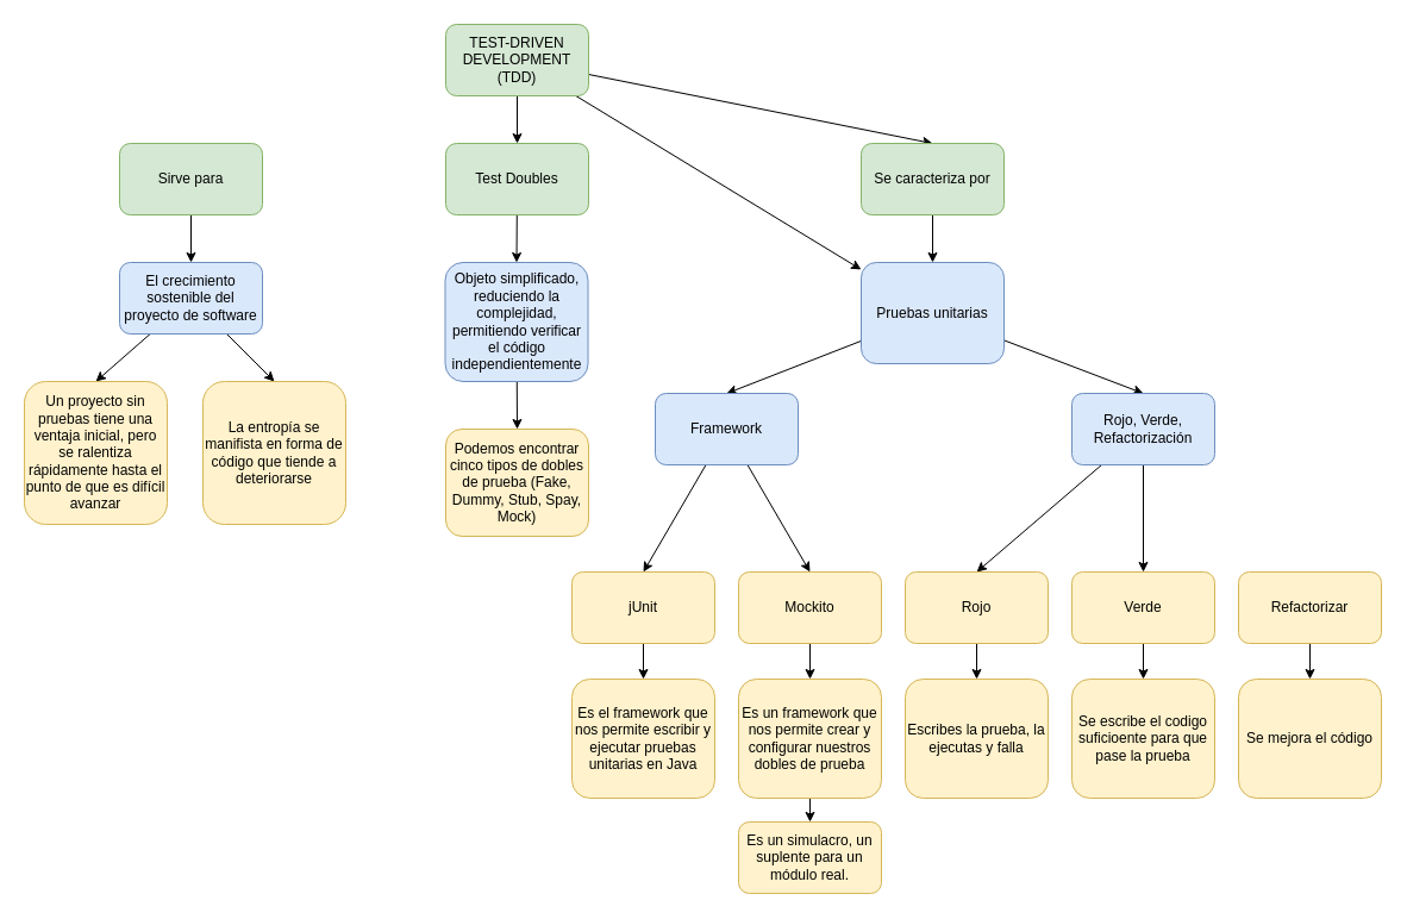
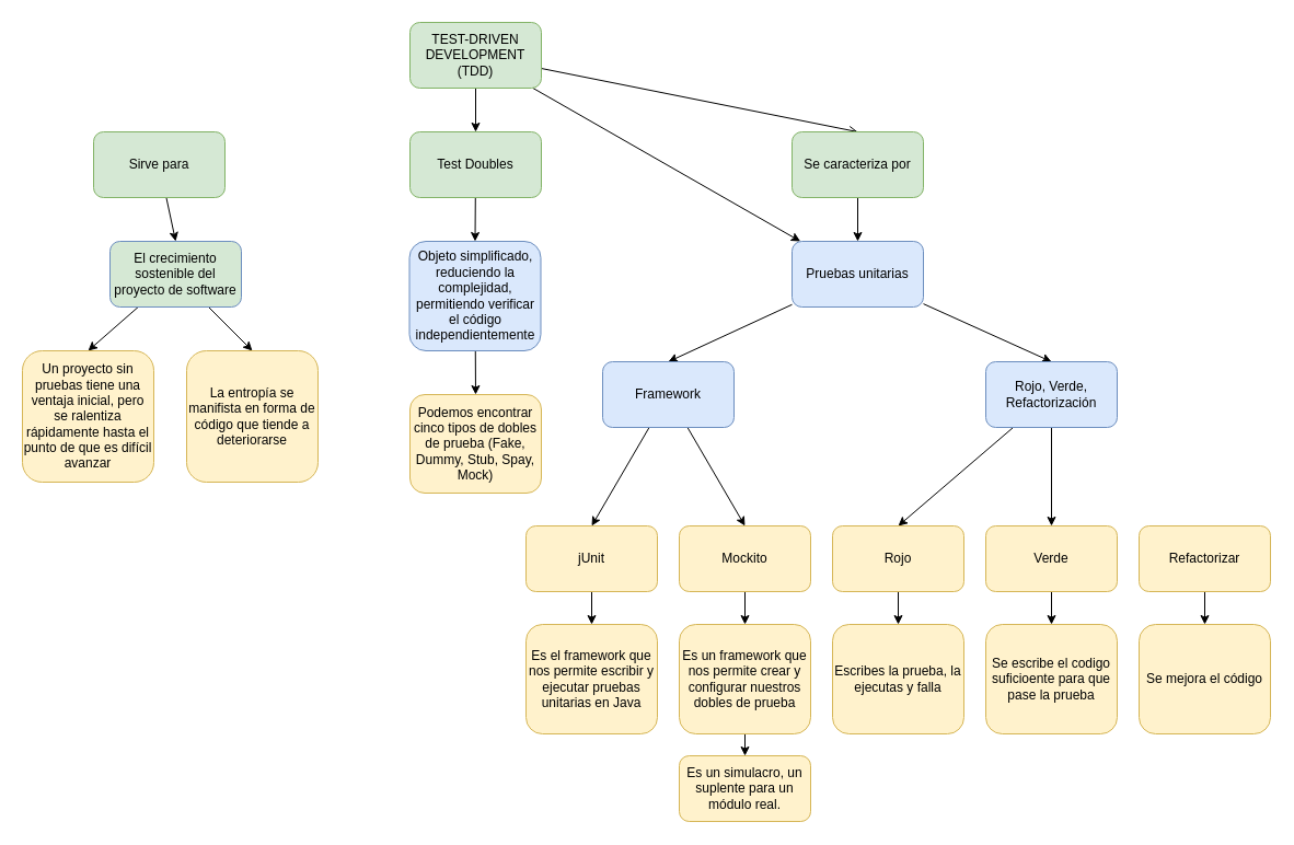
- <mxCell id="3" style="edgeStyle=none;rounded=0;orthogonalLoop=1;jettySize=auto;html=1;entryX=0.5;entryY=0;entryDx=0;entryDy=0;" parent="1" source="5" target="9" edge="1"><mxGeometry relative="1" as="geometry" /></mxCell>
+ <mxCell id="3" style="edgeStyle=none;rounded=0;orthogonalLoop=1;jettySize=auto;html=1;entryX=0.5;entryY=0;entryDx=0;entryDy=0;endArrow=open;" parent="1" source="5" target="9" edge="1"><mxGeometry relative="1" as="geometry" /></mxCell>
- <mxCell id="7" value="Sirve para" style="rounded=1;whiteSpace=wrap;html=1;fillColor=#d5e8d4;strokeColor=#82b366;" parent="1" vertex="1"><mxGeometry x="100" y="120" width="120" height="60" as="geometry" /></mxCell>
+ <mxCell id="7" value="Sirve para" style="rounded=1;whiteSpace=wrap;html=1;fillColor=#d5e8d4;strokeColor=#82b366;" parent="1" vertex="1"><mxGeometry x="85" y="120" width="120" height="60" as="geometry" /></mxCell>
- <mxCell id="12" value="El crecimiento sostenible del proyecto de software" style="rounded=1;whiteSpace=wrap;html=1;fillColor=#dae8fc;strokeColor=#6c8ebf;" parent="1" vertex="1"><mxGeometry x="100" y="220" width="120" height="60" as="geometry" /></mxCell>
+ <mxCell id="12" value="El crecimiento sostenible del proyecto de software" style="rounded=1;whiteSpace=wrap;html=1;fillColor=#d5e8d4;strokeColor=#6c8ebf;" parent="1" vertex="1"><mxGeometry x="100" y="220" width="120" height="60" as="geometry" /></mxCell>
- <mxCell id="19" value="Pruebas unitarias" style="rounded=1;whiteSpace=wrap;html=1;fillColor=#dae8fc;strokeColor=#6c8ebf;" parent="1" vertex="1"><mxGeometry x="723" y="220" width="120" height="85" as="geometry" /></mxCell>
+ <mxCell id="19" value="Pruebas unitarias" style="rounded=1;whiteSpace=wrap;html=1;fillColor=#dae8fc;strokeColor=#6c8ebf;" parent="1" vertex="1"><mxGeometry x="723" y="220" width="120" height="60" as="geometry" /></mxCell>
